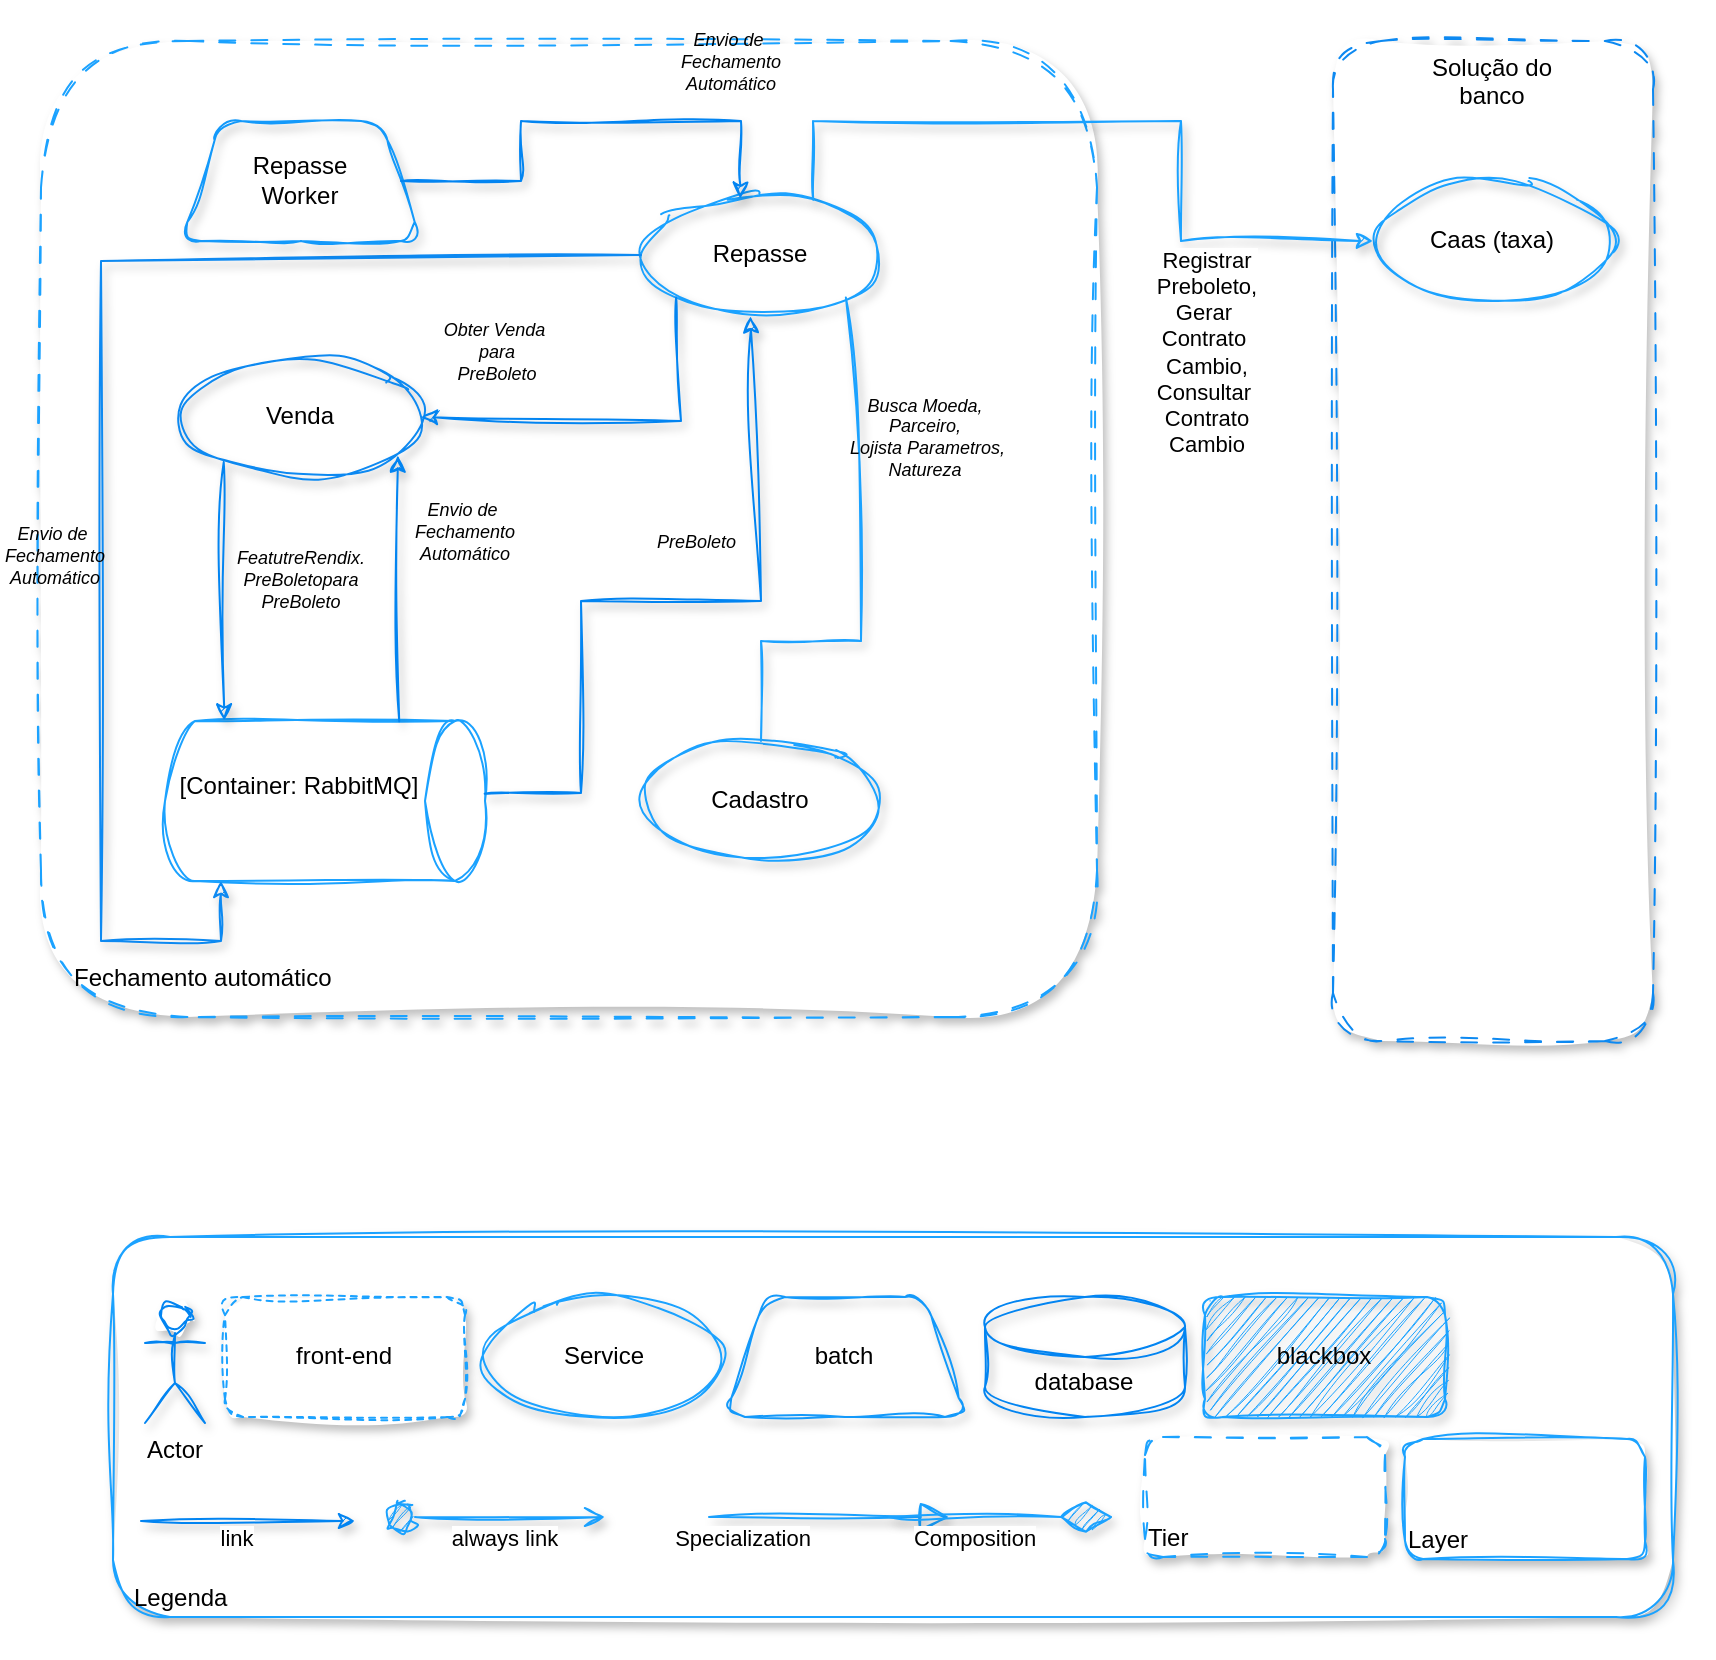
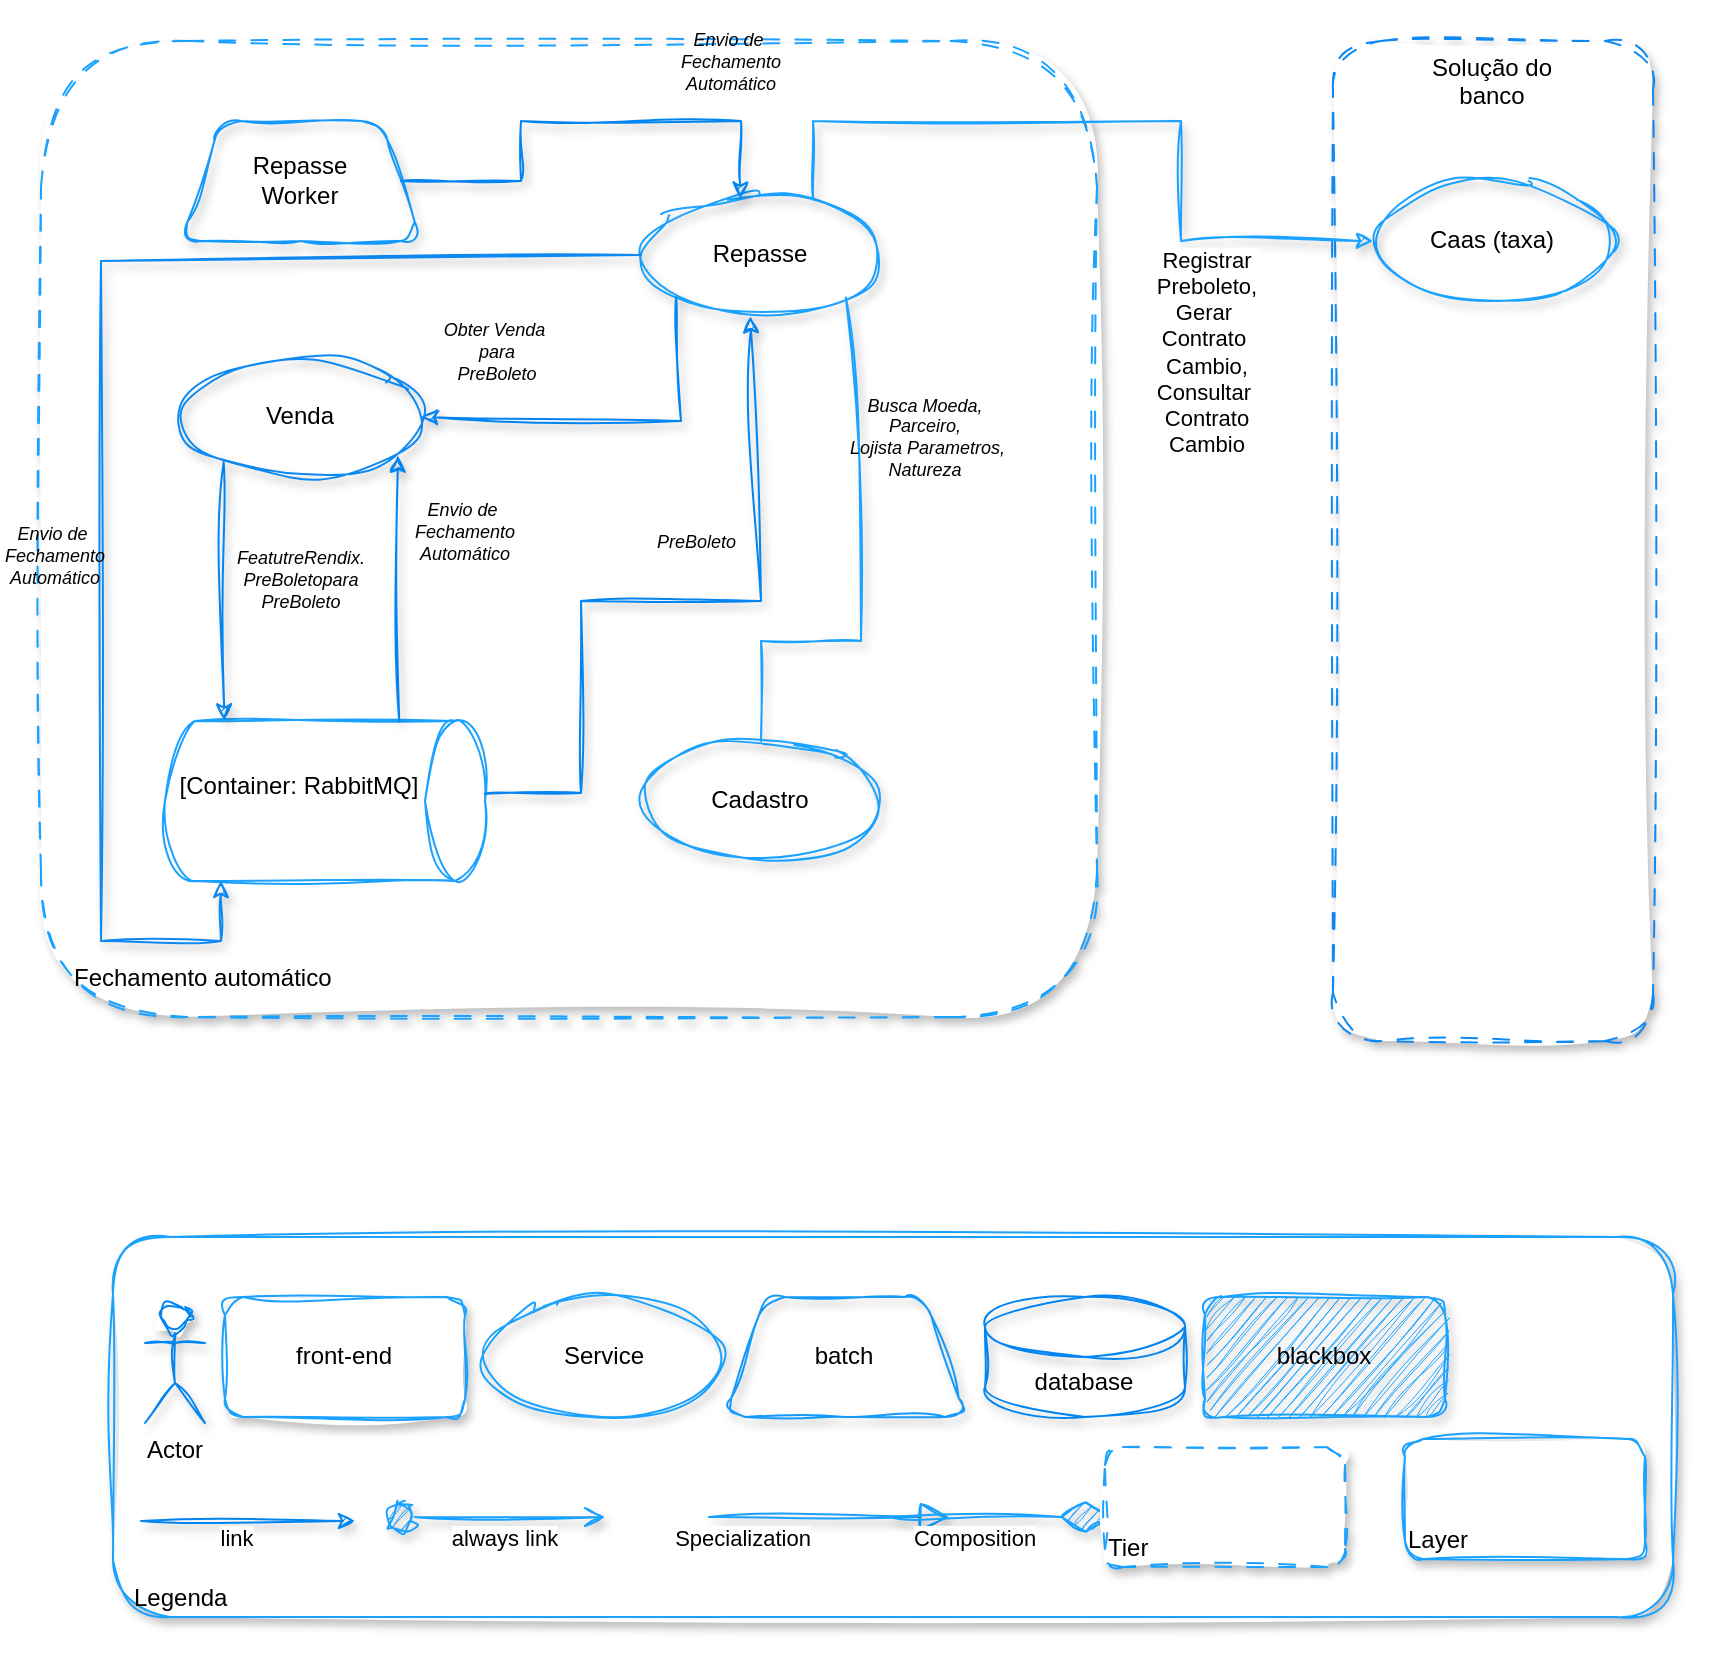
- <mxCell id="6" value="front-end" style="rounded=1;whiteSpace=wrap;html=1;sketch=1;curveFitting=1;jiggle=2;shadow=1;strokeColor=#1ba2ff;dashed=1;" parent="1" vertex="1"><mxGeometry x="112" y="648" width="120" height="60" as="geometry" /></mxCell>
+ <mxCell id="6" value="front-end" style="rounded=1;whiteSpace=wrap;html=1;sketch=1;curveFitting=1;jiggle=2;shadow=1;strokeColor=#1ba2ff;" parent="1" vertex="1"><mxGeometry x="112" y="648" width="120" height="60" as="geometry" /></mxCell>
- <mxCell id="17" value="Tier" style="rounded=1;whiteSpace=wrap;html=1;sketch=1;curveFitting=1;jiggle=2;shadow=1;strokeColor=#1ba2ff;dashed=1;strokeWidth=1;perimeterSpacing=0;dashPattern=8 8;verticalAlign=bottom;align=left;" parent="1" vertex="1"><mxGeometry x="572" y="718" width="120" height="60" as="geometry" /></mxCell>
+ <mxCell id="17" value="Tier" style="rounded=1;whiteSpace=wrap;html=1;sketch=1;curveFitting=1;jiggle=2;shadow=1;strokeColor=#1ba2ff;dashed=1;strokeWidth=1;perimeterSpacing=0;dashPattern=8 8;verticalAlign=bottom;align=left;" parent="1" vertex="1"><mxGeometry x="552" y="723" width="120" height="60" as="geometry" /></mxCell>
